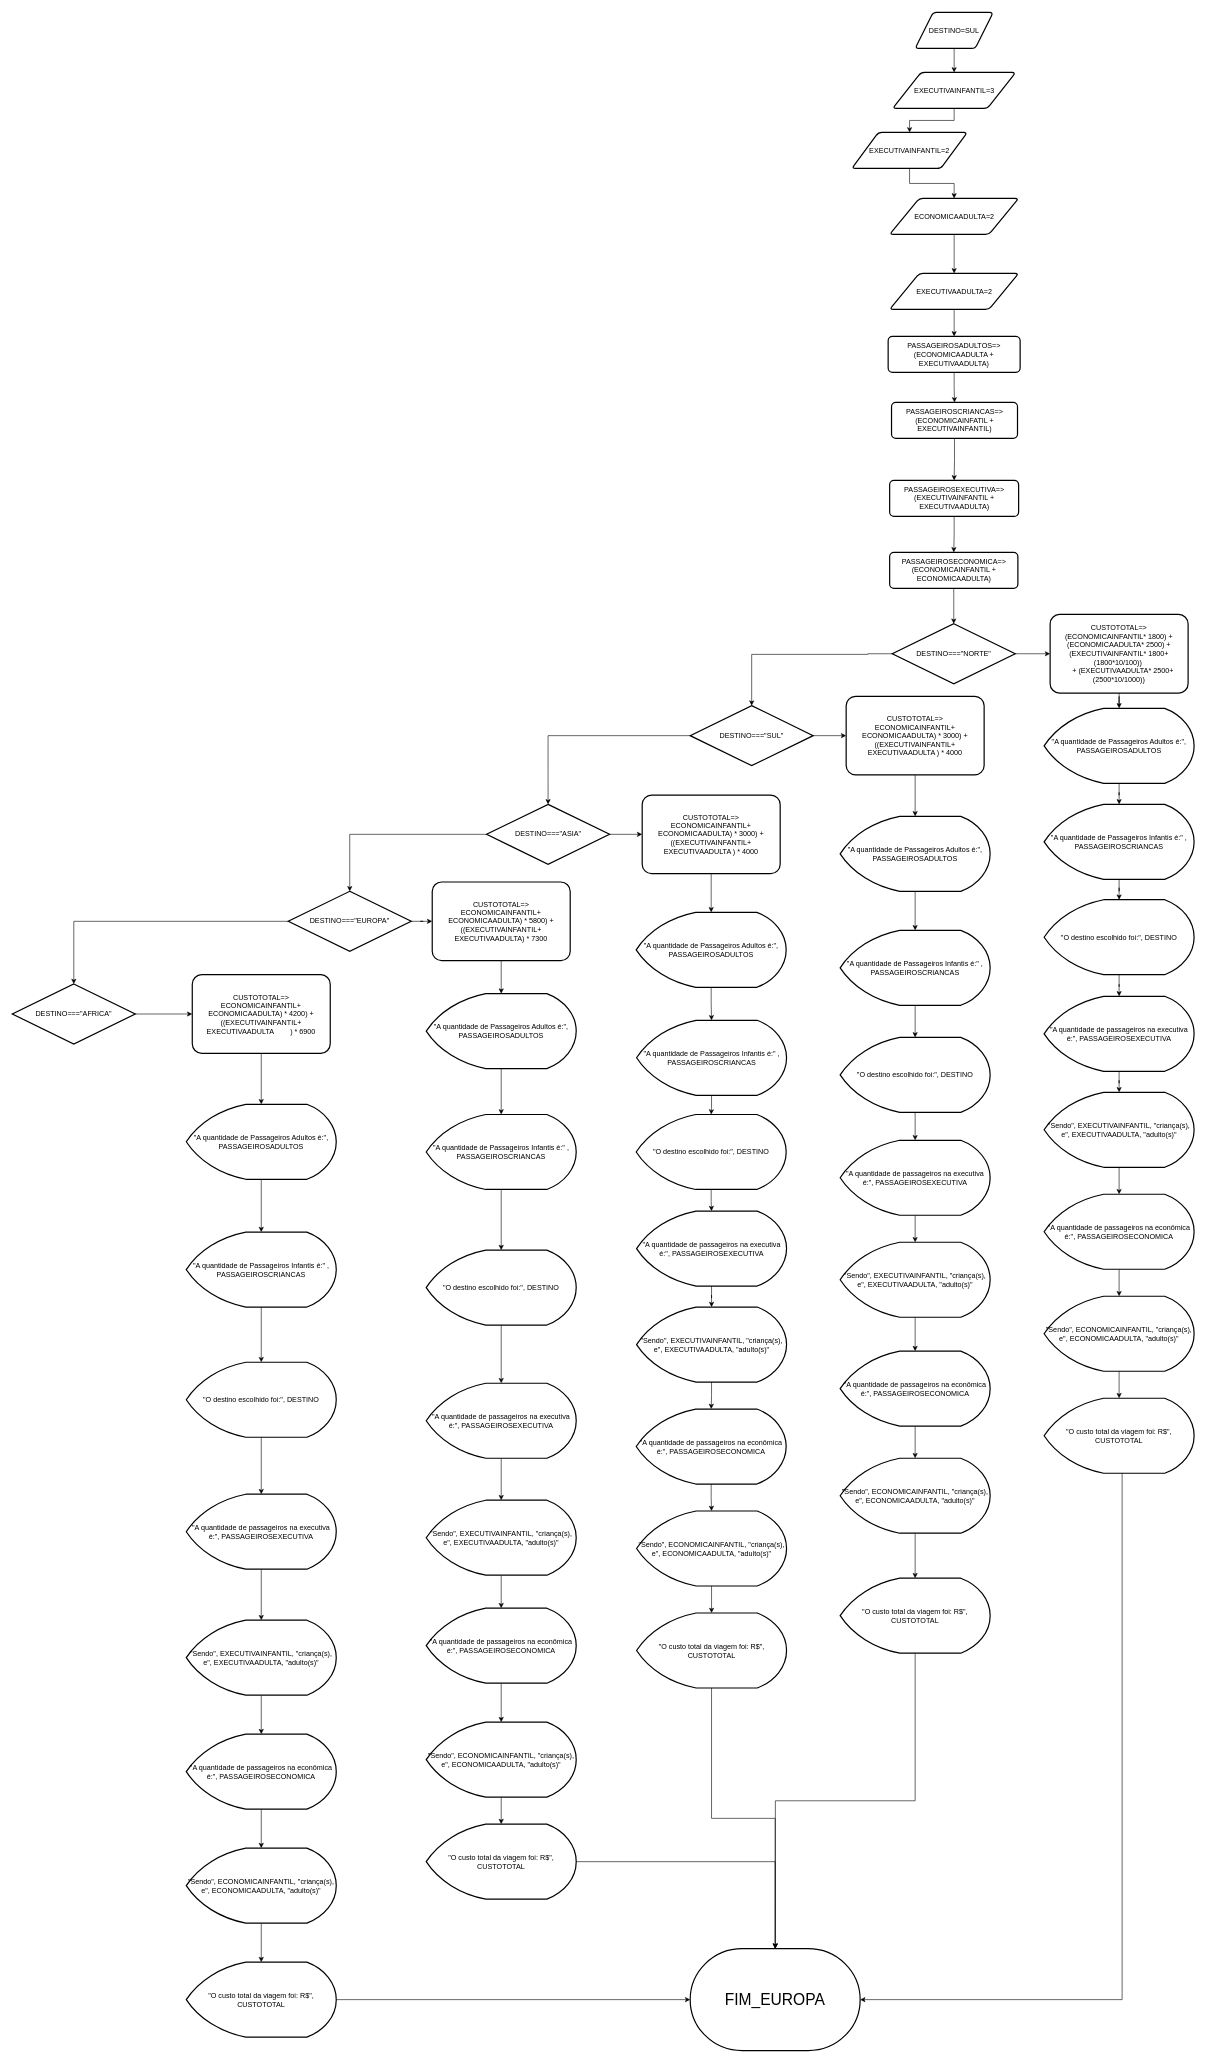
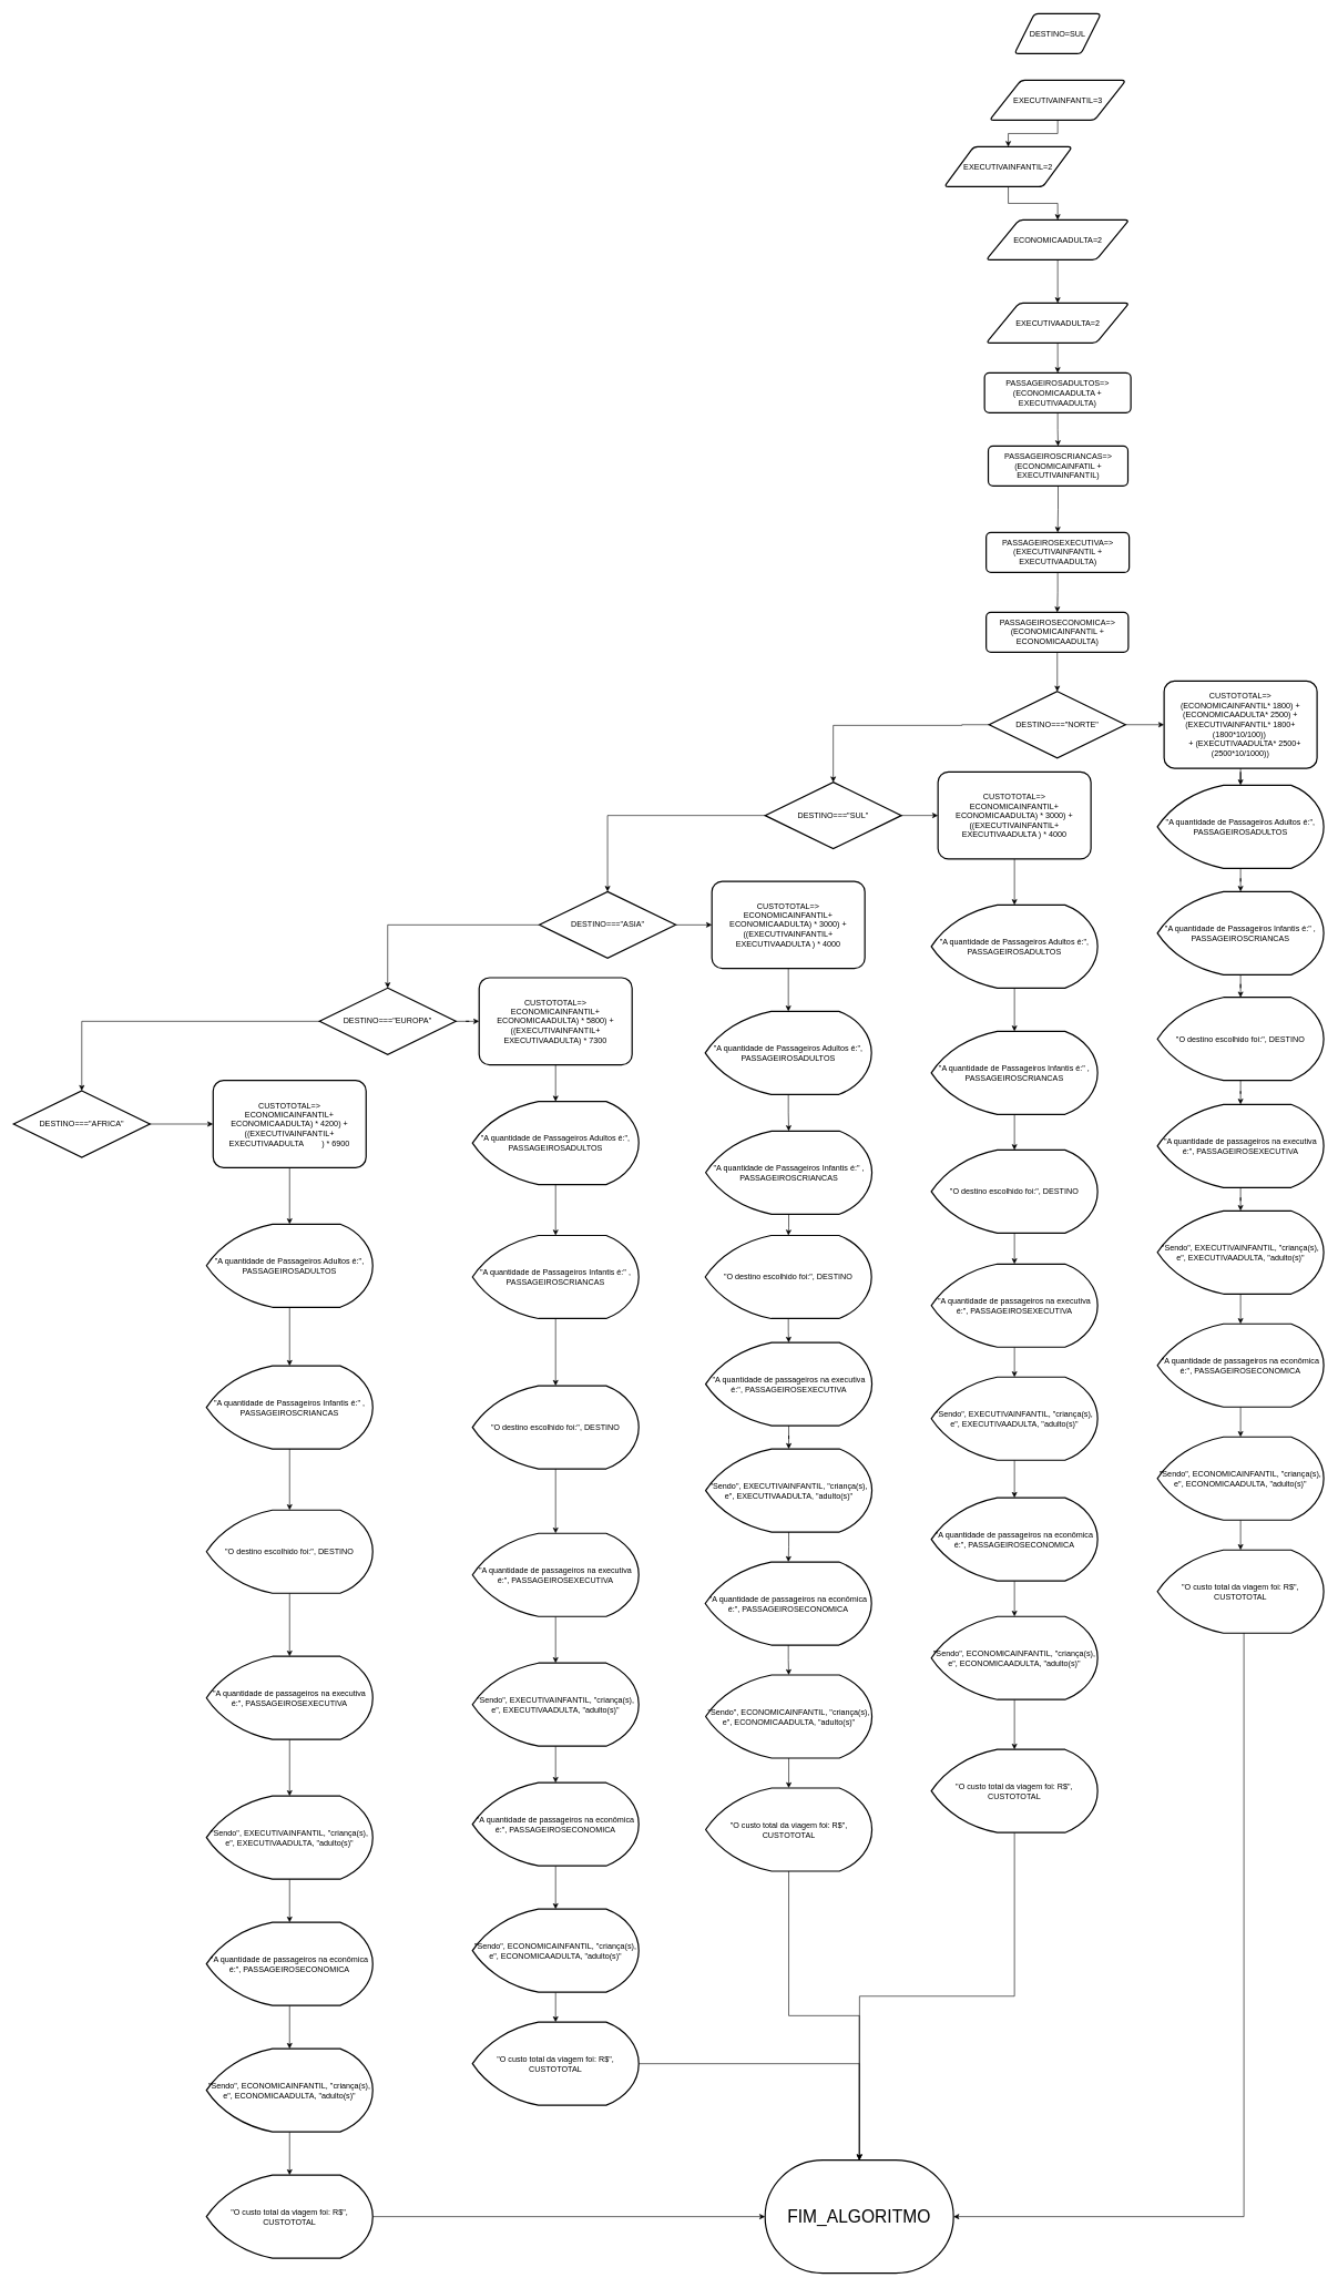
- <mxCell id="2" value="" style="edgeStyle=orthogonalEdgeStyle;rounded=0;orthogonalLoop=1;jettySize=auto;html=1;" parent="1" source="3" target="5" edge="1"><mxGeometry relative="1" as="geometry" /></mxCell>
- <mxCell id="122" value="&lt;font style=&quot;font-size: 26px;&quot;&gt;FIM_EUROPA&lt;/font&gt;" style="strokeWidth=2;html=1;shape=mxgraph.flowchart.terminator;whiteSpace=wrap;" vertex="1" parent="1"><mxGeometry x="1150" y="3247.5" width="283.33" height="170" as="geometry" /></mxCell>
+ <mxCell id="122" value="&lt;font style=&quot;font-size: 26px;&quot;&gt;FIM_ALGORITMO&lt;/font&gt;" style="strokeWidth=2;html=1;shape=mxgraph.flowchart.terminator;whiteSpace=wrap;" vertex="1" parent="1"><mxGeometry x="1150" y="3247.5" width="283.33" height="170" as="geometry" /></mxCell>
